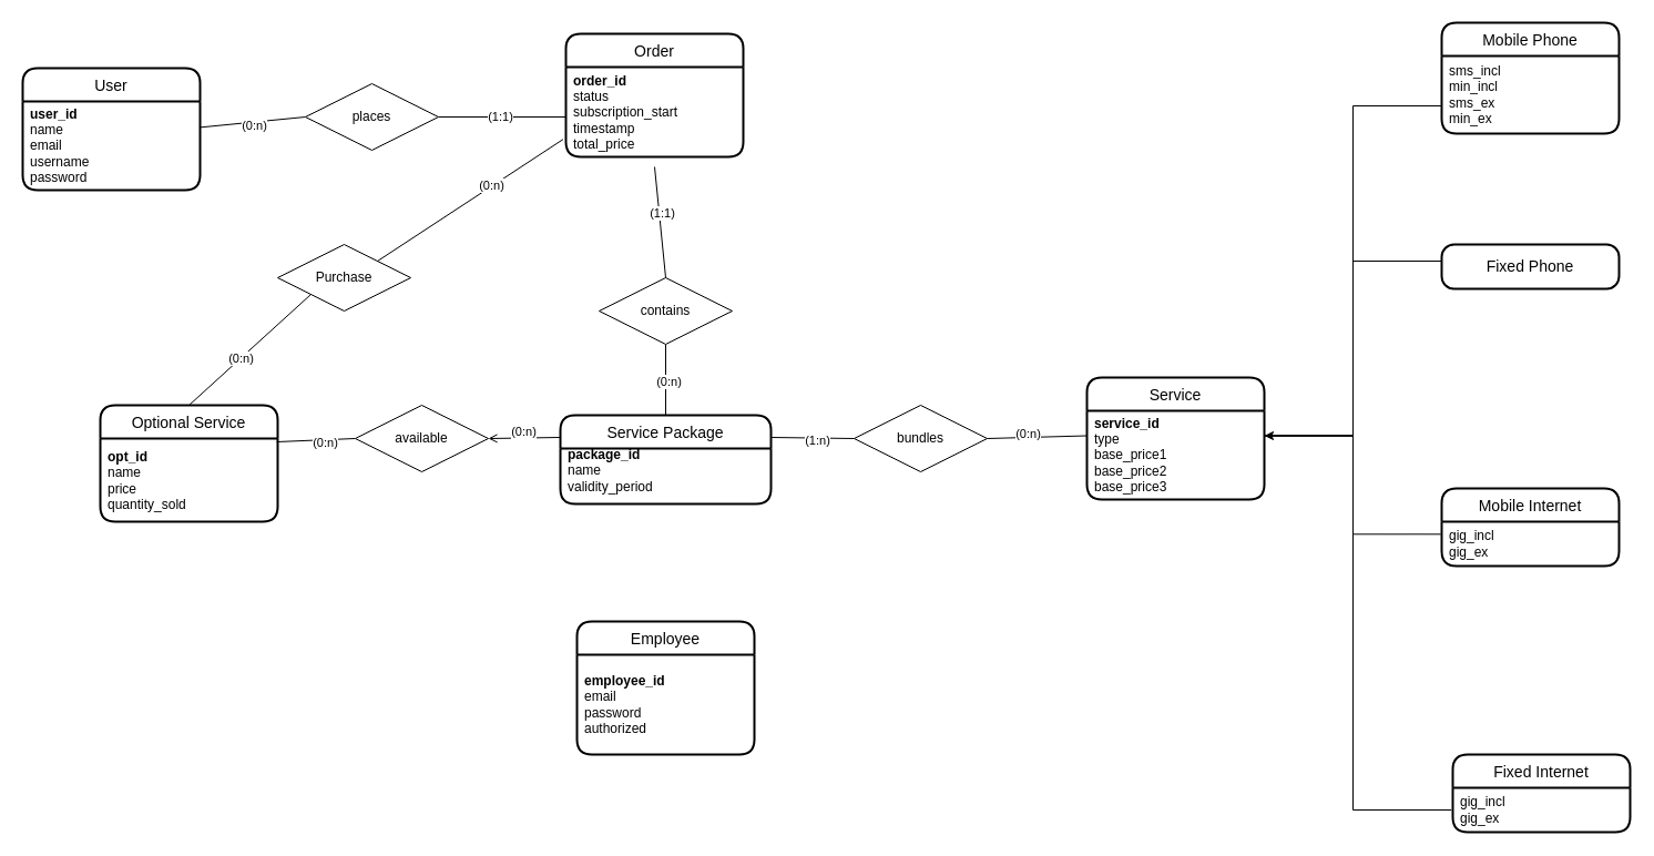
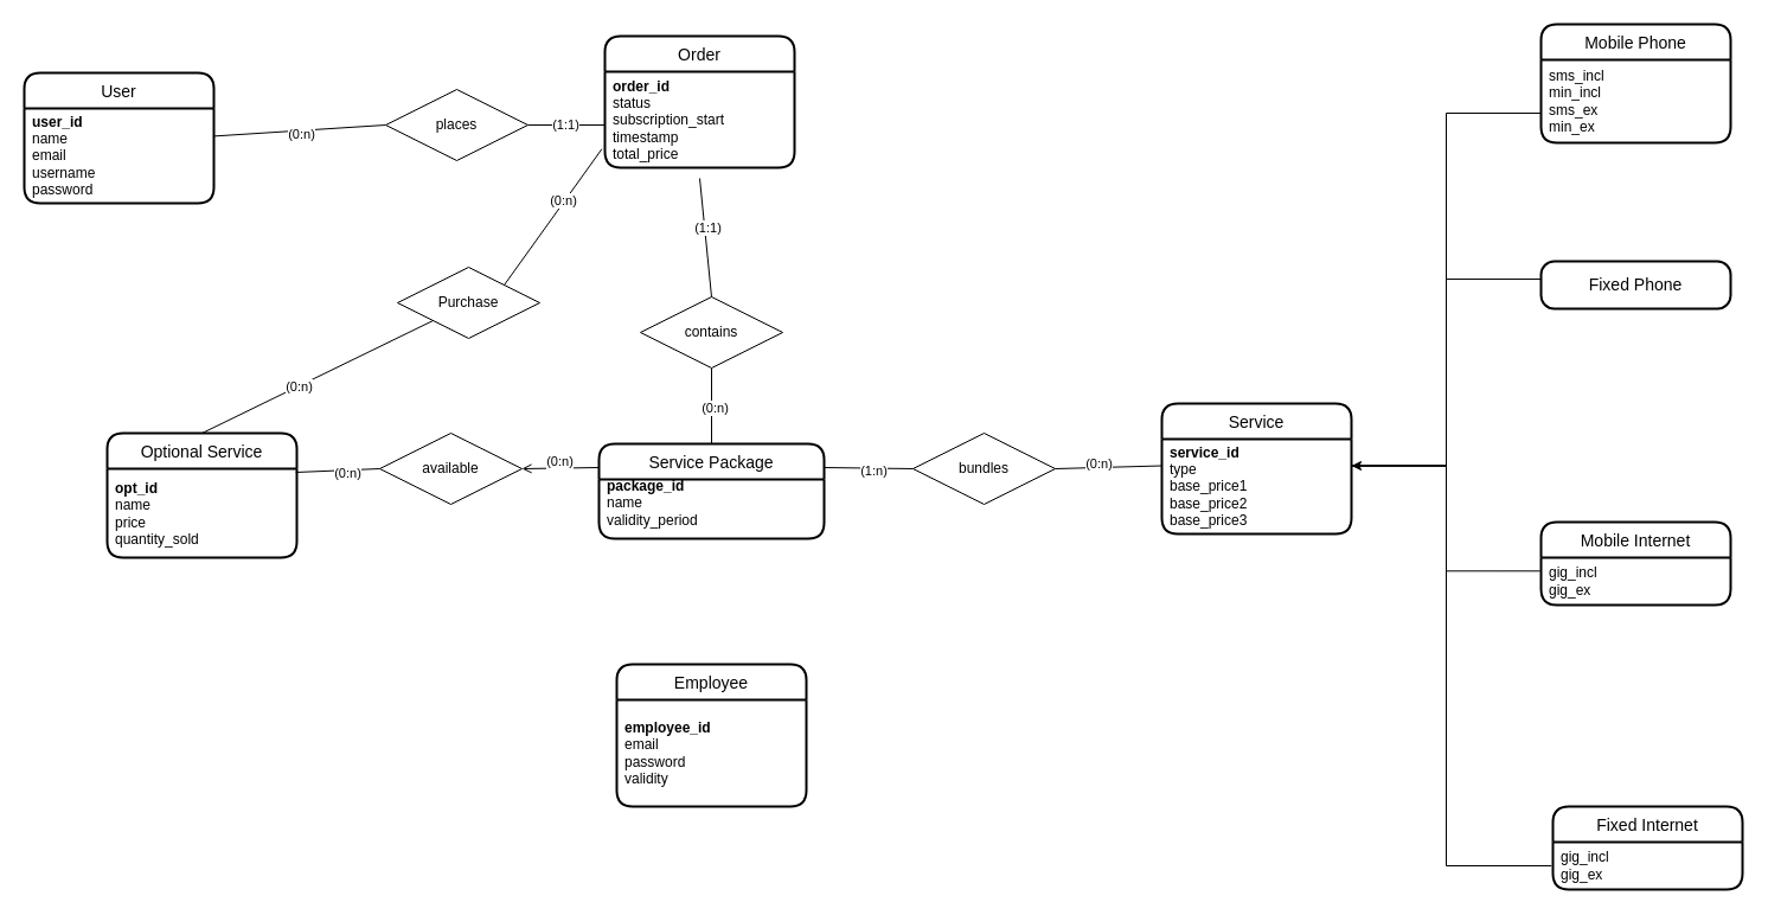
- <mxCell id="6" value="places" style="shape=rhombus;perimeter=rhombusPerimeter;whiteSpace=wrap;html=1;align=center;" parent="1" vertex="1"><mxGeometry x="275" y="75" width="120" height="60" as="geometry" /></mxCell>
+ <mxCell id="6" value="places" style="shape=rhombus;perimeter=rhombusPerimeter;whiteSpace=wrap;html=1;align=center;" parent="1" vertex="1"><mxGeometry x="325" y="75" width="120" height="60" as="geometry" /></mxCell>
- <mxCell id="46" value="Purchase" style="shape=rhombus;perimeter=rhombusPerimeter;whiteSpace=wrap;html=1;align=center;" vertex="1" parent="1"><mxGeometry x="250" y="220" width="120" height="60" as="geometry" /></mxCell>
+ <mxCell id="46" value="Purchase" style="shape=rhombus;perimeter=rhombusPerimeter;whiteSpace=wrap;html=1;align=center;" vertex="1" parent="1"><mxGeometry x="335" y="225" width="120" height="60" as="geometry" /></mxCell>
- <mxCell id="16" value="&lt;div align=&quot;left&quot;&gt;&lt;b&gt;employee_id&lt;/b&gt;&lt;/div&gt;&lt;div align=&quot;left&quot;&gt;email&lt;/div&gt;&lt;div align=&quot;left&quot;&gt;password&lt;/div&gt;&lt;div align=&quot;left&quot;&gt;authorized&lt;br&gt;&lt;/div&gt;" style="text;html=1;align=left;verticalAlign=middle;resizable=0;points=[];autosize=1;strokeColor=none;fillColor=none;spacingLeft=5;" parent="15" vertex="1"><mxGeometry y="30" width="160" height="90" as="geometry" /></mxCell>
+ <mxCell id="16" value="&lt;div align=&quot;left&quot;&gt;&lt;b&gt;employee_id&lt;/b&gt;&lt;/div&gt;&lt;div align=&quot;left&quot;&gt;email&lt;/div&gt;&lt;div align=&quot;left&quot;&gt;password&lt;/div&gt;&lt;div align=&quot;left&quot;&gt;validity&lt;br&gt;&lt;/div&gt;" style="text;html=1;align=left;verticalAlign=middle;resizable=0;points=[];autosize=1;strokeColor=none;fillColor=none;spacingLeft=5;" parent="15" vertex="1"><mxGeometry y="30" width="160" height="90" as="geometry" /></mxCell>
